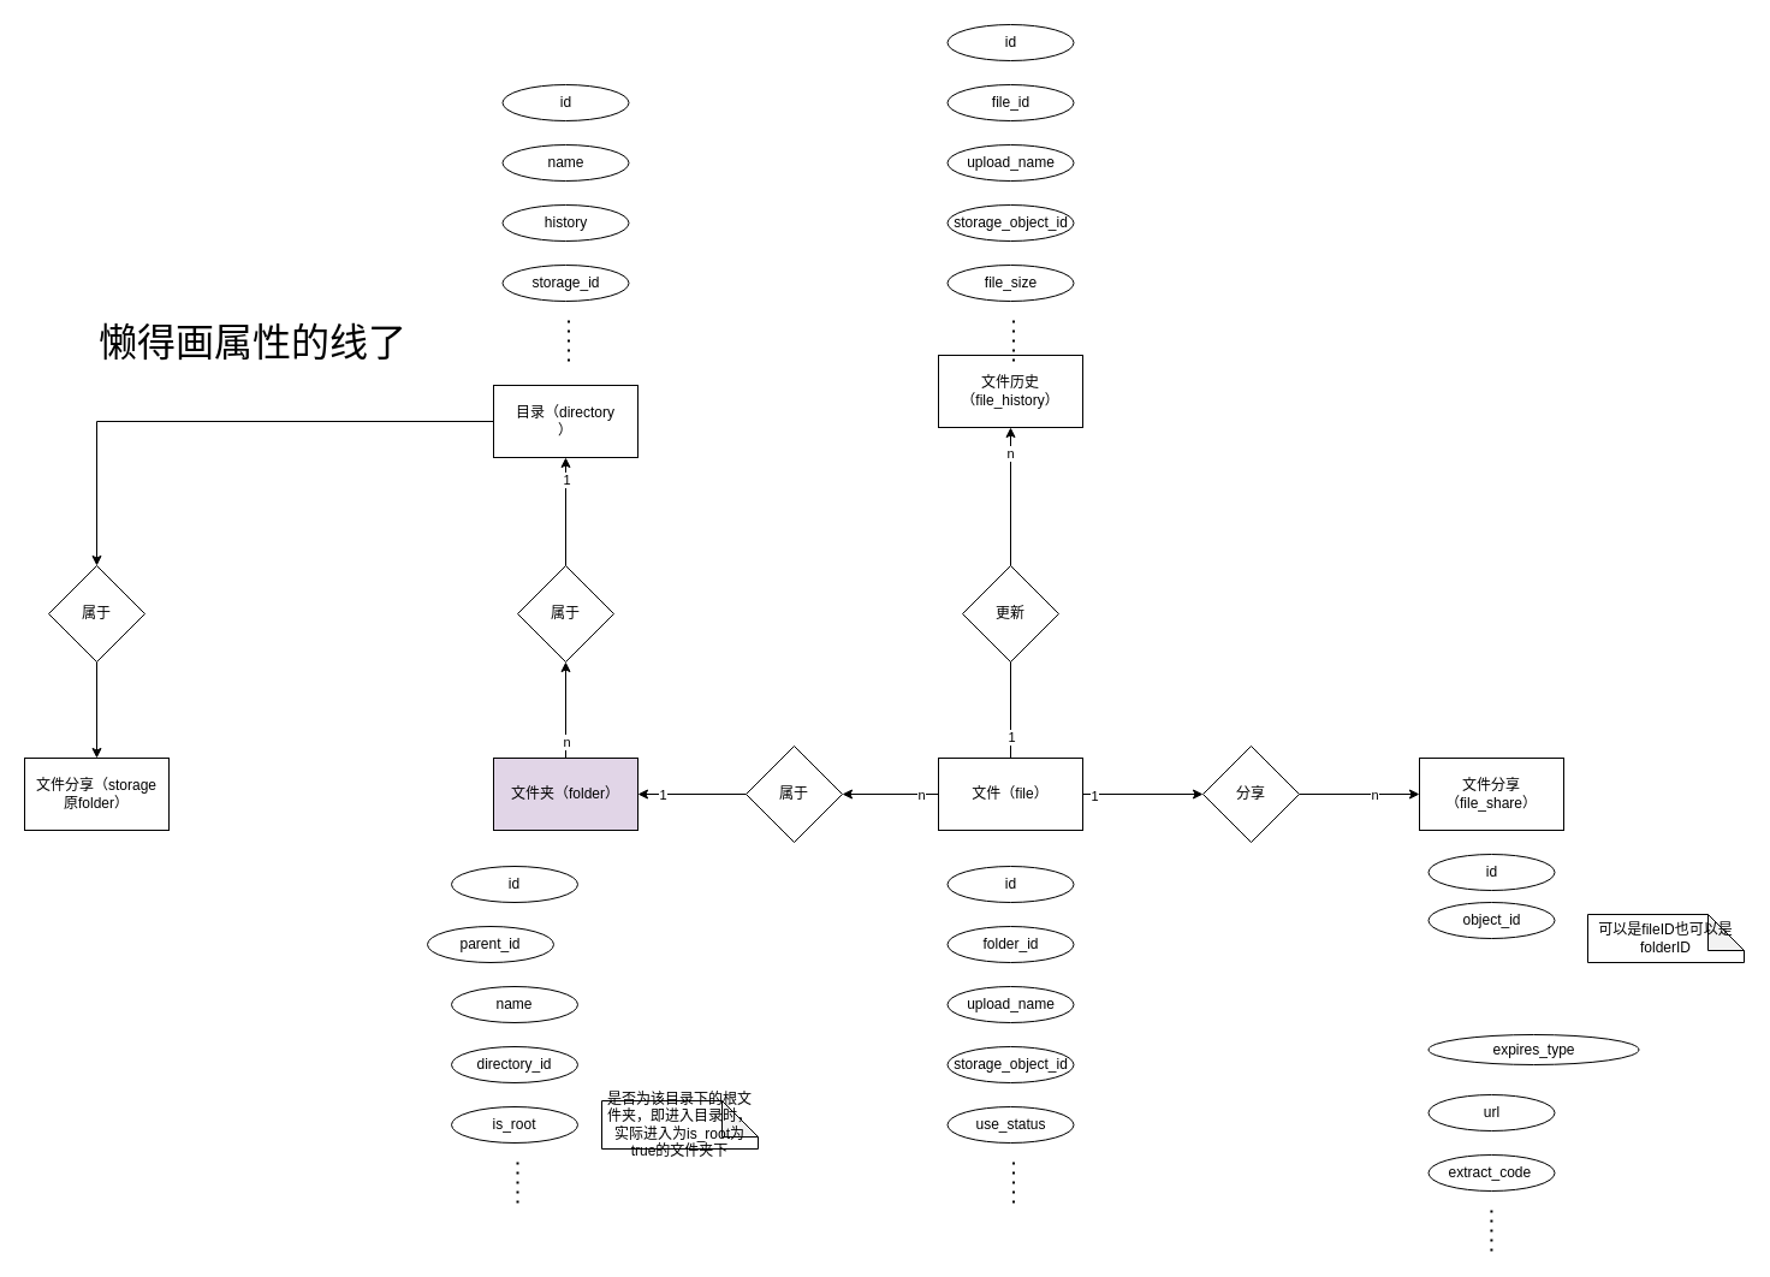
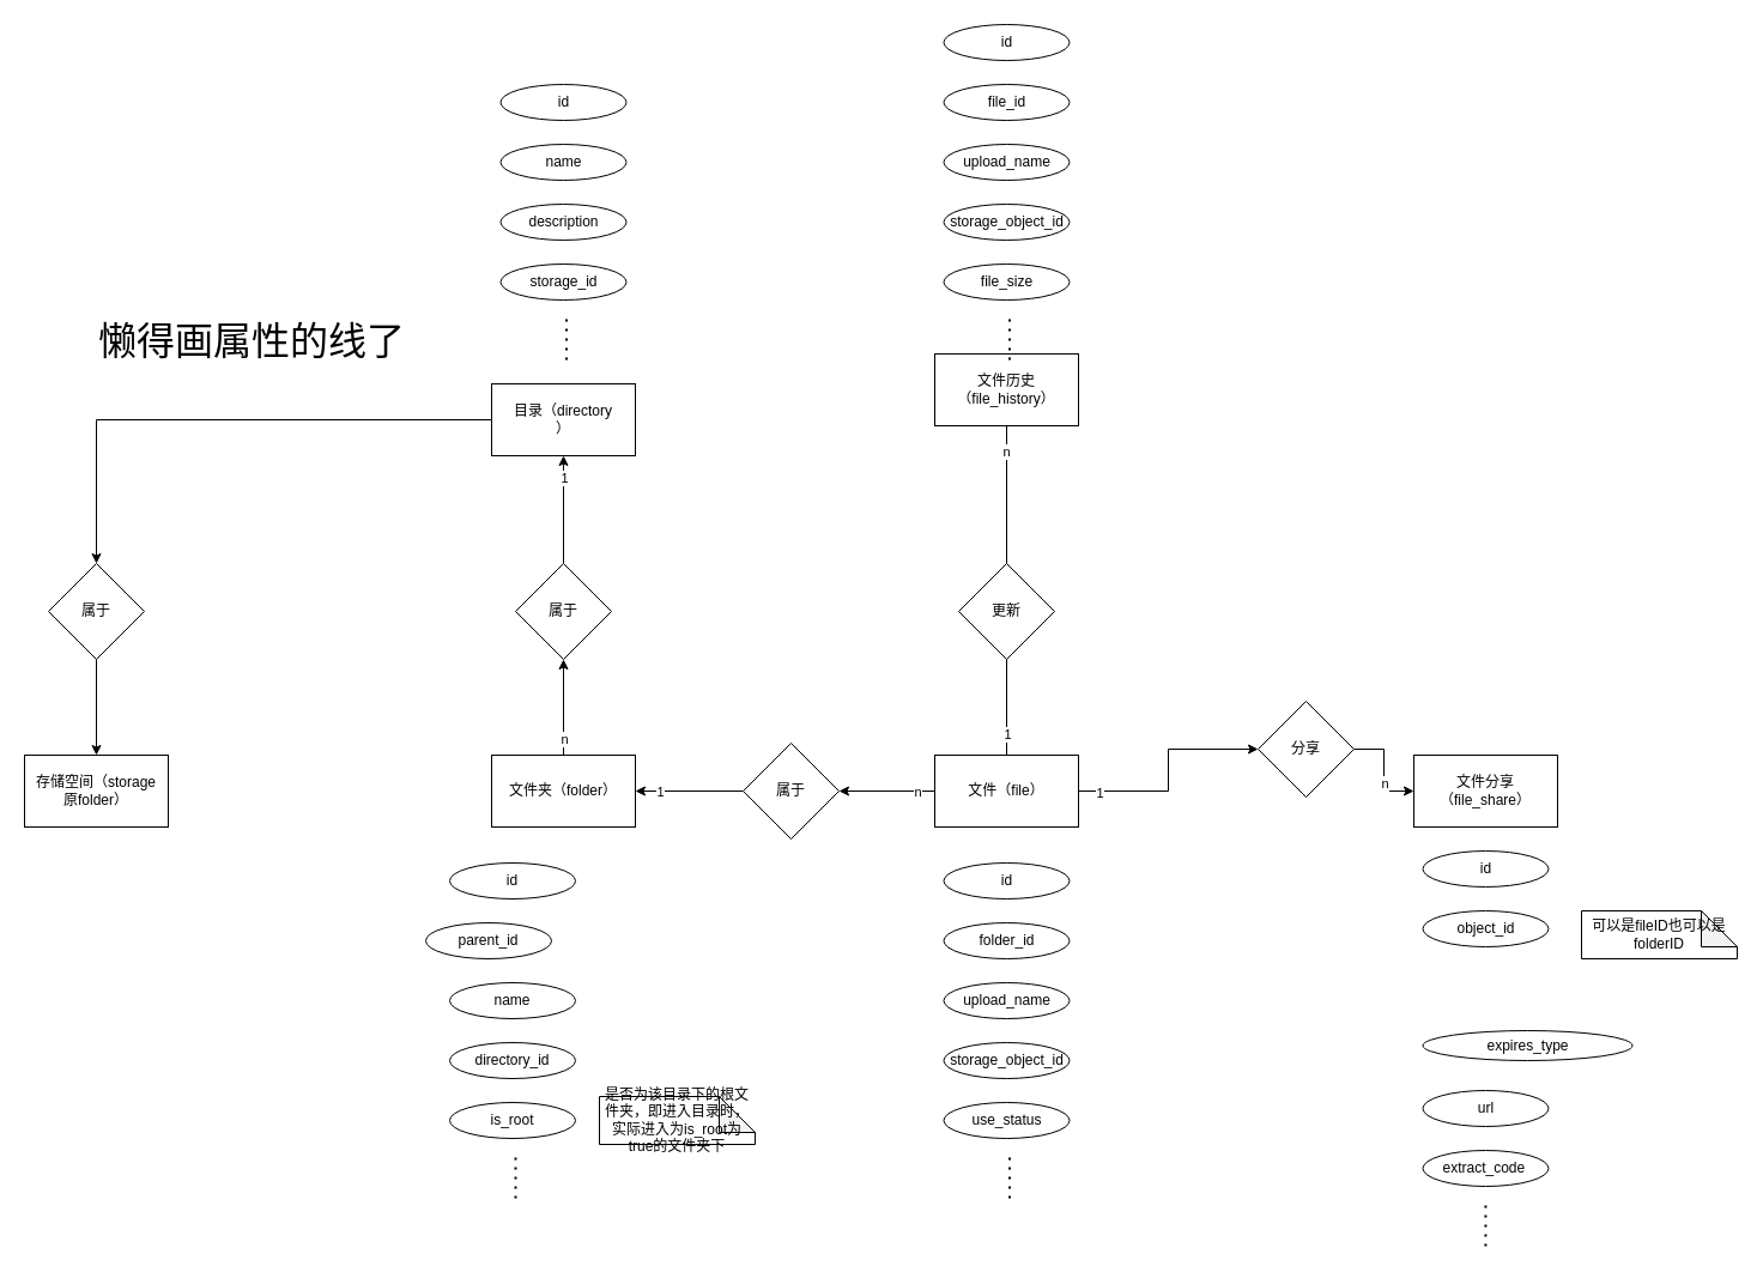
- <mxCell id="59" value="history" style="ellipse;whiteSpace=wrap;html=1;" vertex="1" parent="1"><mxGeometry x="417.5" y="170" width="105" height="30" as="geometry" /></mxCell>
+ <mxCell id="59" value="description" style="ellipse;whiteSpace=wrap;html=1;" vertex="1" parent="1"><mxGeometry x="417.5" y="170" width="105" height="30" as="geometry" /></mxCell>
- <mxCell id="24" style="edgeStyle=orthogonalEdgeStyle;rounded=0;orthogonalLoop=1;jettySize=auto;html=1;exitX=0.5;exitY=0;exitDx=0;exitDy=0;entryX=0.5;entryY=1;entryDx=0;entryDy=0;" edge="1" parent="1" source="26" target="6"><mxGeometry relative="1" as="geometry" /></mxCell>
+ <mxCell id="24" style="edgeStyle=orthogonalEdgeStyle;rounded=0;orthogonalLoop=1;jettySize=auto;html=1;exitX=0.5;exitY=0;exitDx=0;exitDy=0;entryX=0.5;entryY=1;entryDx=0;entryDy=0;endArrow=none;" edge="1" parent="1" source="26" target="6"><mxGeometry relative="1" as="geometry" /></mxCell>
- <mxCell id="17" value="文件分享（storage&lt;br&gt;原folder）" style="rounded=0;whiteSpace=wrap;html=1;" vertex="1" parent="1"><mxGeometry x="20" y="630" width="120" height="60" as="geometry" /></mxCell>
+ <mxCell id="17" value="存储空间（storage&lt;br&gt;原folder）" style="rounded=0;whiteSpace=wrap;html=1;" vertex="1" parent="1"><mxGeometry x="20" y="630" width="120" height="60" as="geometry" /></mxCell>
- <mxCell id="4" value="文件夹（folder）" style="rounded=0;whiteSpace=wrap;html=1;fillColor=#e1d5e7;" vertex="1" parent="1"><mxGeometry x="410" y="630" width="120" height="60" as="geometry" /></mxCell>
+ <mxCell id="4" value="文件夹（folder）" style="rounded=0;whiteSpace=wrap;html=1;" vertex="1" parent="1"><mxGeometry x="410" y="630" width="120" height="60" as="geometry" /></mxCell>
- <mxCell id="29" value="分享" style="rhombus;whiteSpace=wrap;html=1;" vertex="1" parent="1"><mxGeometry x="1000" y="620" width="80" height="80" as="geometry" /></mxCell>
+ <mxCell id="29" value="分享" style="rhombus;whiteSpace=wrap;html=1;" vertex="1" parent="1"><mxGeometry x="1050" y="585" width="80" height="80" as="geometry" /></mxCell>
- <mxCell id="47" value="object_id" style="ellipse;whiteSpace=wrap;html=1;" vertex="1" parent="1"><mxGeometry x="1187.5" y="750" width="105" height="30" as="geometry" /></mxCell>
+ <mxCell id="47" value="object_id" style="ellipse;whiteSpace=wrap;html=1;" vertex="1" parent="1"><mxGeometry x="1187.5" y="760" width="105" height="30" as="geometry" /></mxCell>
